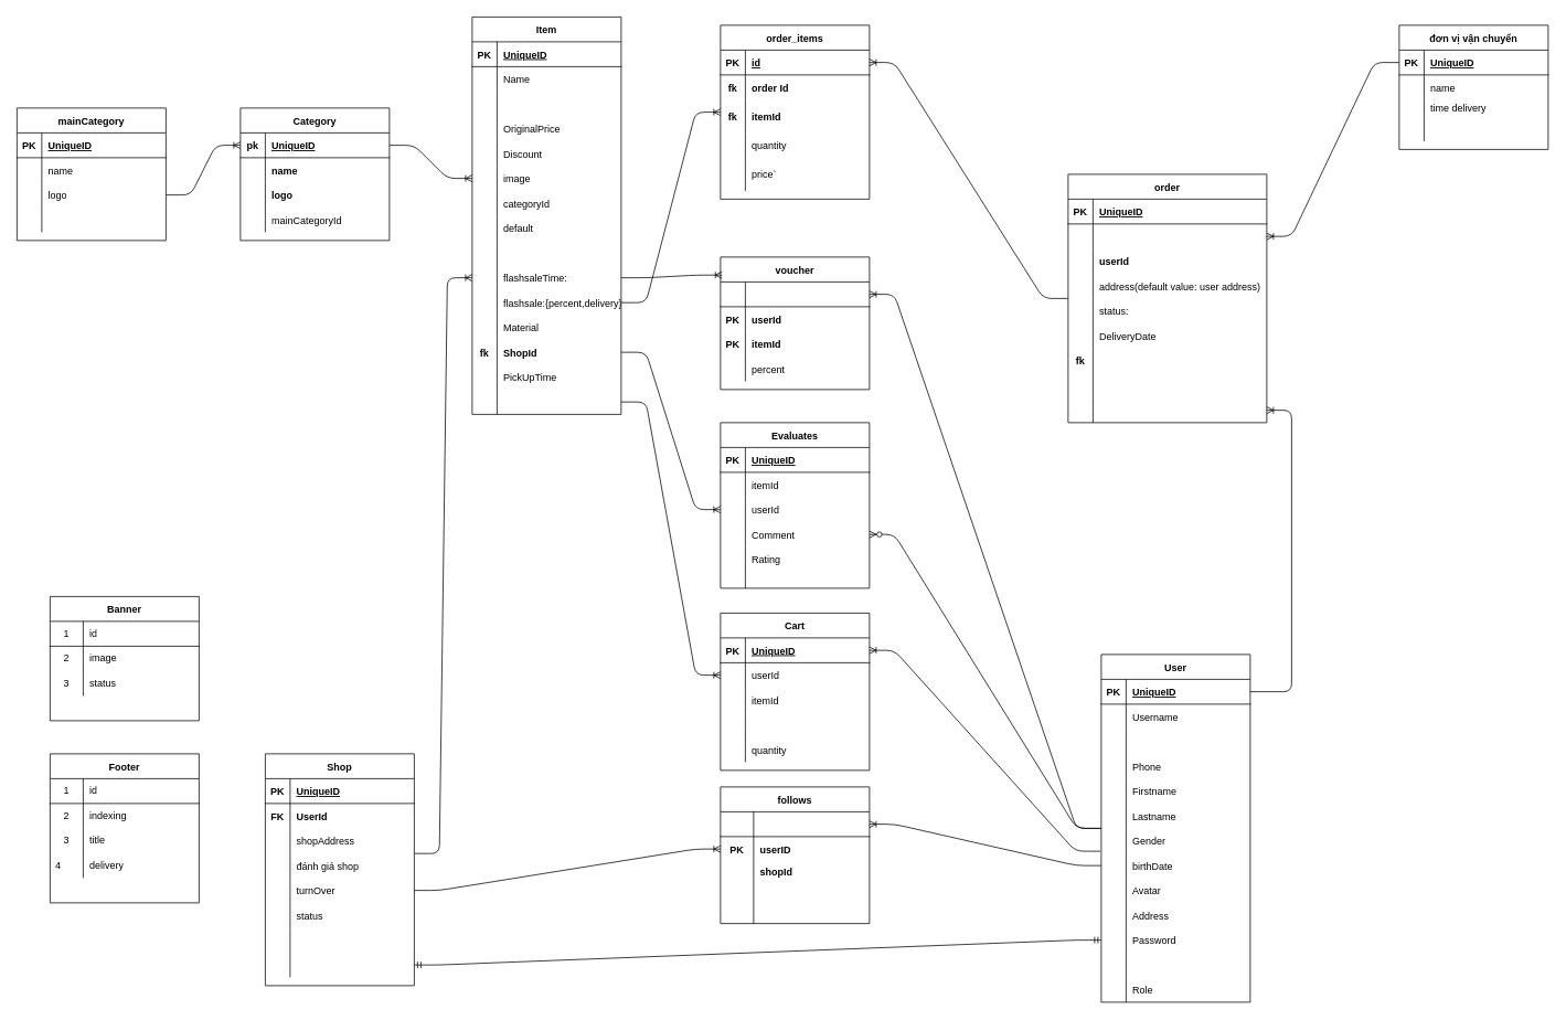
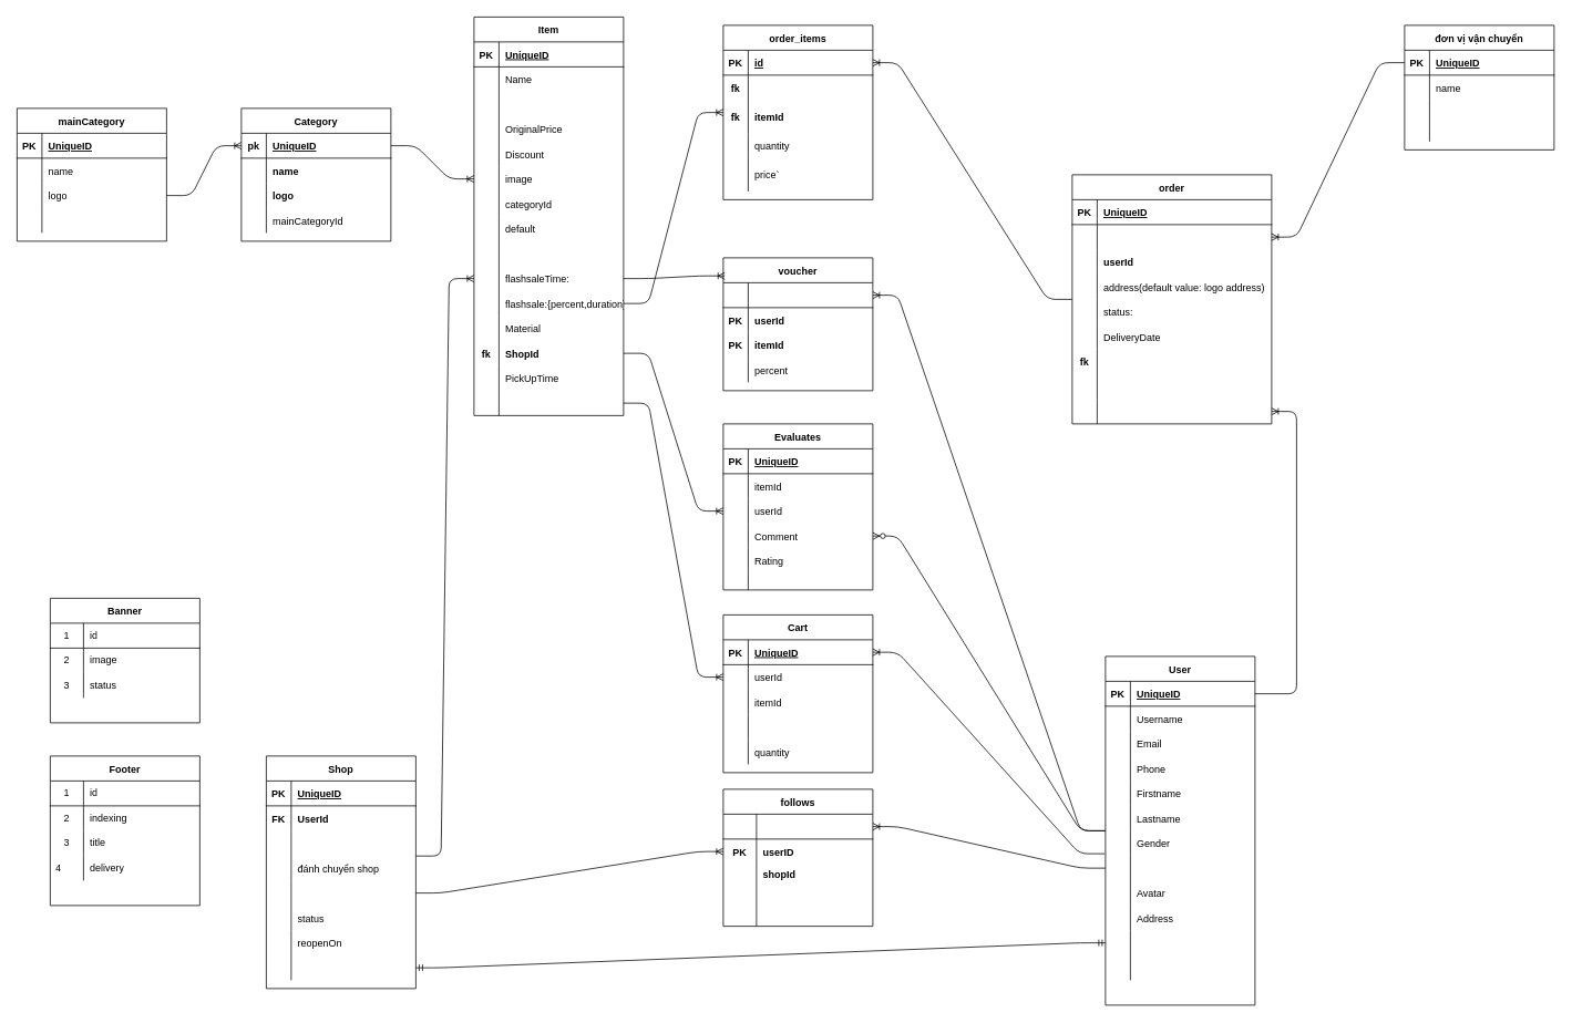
- <mxCell id="157" value="order Id" style="shape=partialRectangle;connectable=0;fillColor=none;top=0;left=0;bottom=0;right=0;align=left;spacingLeft=6;overflow=hidden;fontStyle=1" parent="155" vertex="1"><mxGeometry x="30" width="150" height="30" as="geometry" /></mxCell>
- <mxCell id="147" value="time delivery" style="shape=partialRectangle;connectable=0;fillColor=none;top=0;left=0;bottom=0;right=0;align=left;spacingLeft=6;overflow=hidden;" parent="145" vertex="1"><mxGeometry x="30" width="150" height="20" as="geometry" /></mxCell>
- <mxCell id="39" value="address(default value: user address)" style="shape=partialRectangle;connectable=0;fillColor=none;top=0;left=0;bottom=0;right=0;align=left;spacingLeft=6;overflow=hidden;" parent="37" vertex="1"><mxGeometry x="30" width="210" height="30" as="geometry" /></mxCell>
+ <mxCell id="39" value="address(default value: logo address)" style="shape=partialRectangle;connectable=0;fillColor=none;top=0;left=0;bottom=0;right=0;align=left;spacingLeft=6;overflow=hidden;" parent="37" vertex="1"><mxGeometry x="30" width="210" height="30" as="geometry" /></mxCell>
- <mxCell id="125" value="flashsale:{percent,delivery}" style="shape=partialRectangle;connectable=0;fillColor=none;top=0;left=0;bottom=0;right=0;align=left;spacingLeft=6;overflow=hidden;" parent="123" vertex="1"><mxGeometry x="30" width="150" height="30" as="geometry" /></mxCell>
+ <mxCell id="125" value="flashsale:{percent,duration}" style="shape=partialRectangle;connectable=0;fillColor=none;top=0;left=0;bottom=0;right=0;align=left;spacingLeft=6;overflow=hidden;" parent="123" vertex="1"><mxGeometry x="30" width="150" height="30" as="geometry" /></mxCell>
+ <mxCell id="63" value="Email" style="shape=partialRectangle;connectable=0;fillColor=none;top=0;left=0;bottom=0;right=0;align=left;spacingLeft=6;overflow=hidden;" parent="61" vertex="1"><mxGeometry x="30" width="150" height="30" as="geometry" /></mxCell>
- <mxCell id="11" value="shopAddress" style="shape=partialRectangle;connectable=0;fillColor=none;top=0;left=0;bottom=0;right=0;align=left;spacingLeft=6;overflow=hidden;" parent="9" vertex="1"><mxGeometry x="30" width="150" height="30" as="geometry" /></mxCell>
- <mxCell id="78" value="birthDate" style="shape=partialRectangle;connectable=0;fillColor=none;top=0;left=0;bottom=0;right=0;align=left;spacingLeft=6;overflow=hidden;" parent="76" vertex="1"><mxGeometry x="30" width="150" height="30" as="geometry" /></mxCell>
- <mxCell id="14" value="đánh giá shop" style="shape=partialRectangle;connectable=0;fillColor=none;top=0;left=0;bottom=0;right=0;align=left;spacingLeft=6;overflow=hidden;" parent="12" vertex="1"><mxGeometry x="30" width="150" height="30" as="geometry" /></mxCell>
+ <mxCell id="14" value="đánh chuyển shop" style="shape=partialRectangle;connectable=0;fillColor=none;top=0;left=0;bottom=0;right=0;align=left;spacingLeft=6;overflow=hidden;" parent="12" vertex="1"><mxGeometry x="30" width="150" height="30" as="geometry" /></mxCell>
- <mxCell id="17" value="turnOver" style="shape=partialRectangle;connectable=0;fillColor=none;top=0;left=0;bottom=0;right=0;align=left;spacingLeft=6;overflow=hidden;" parent="15" vertex="1"><mxGeometry x="30" width="150" height="30" as="geometry" /></mxCell>
+ <mxCell id="23" value="reopenOn" style="shape=partialRectangle;connectable=0;fillColor=none;top=0;left=0;bottom=0;right=0;align=left;spacingLeft=6;overflow=hidden;" parent="21" vertex="1"><mxGeometry x="30" width="150" height="30" as="geometry" /></mxCell>
- <mxCell id="87" value="Password" style="shape=partialRectangle;connectable=0;fillColor=none;top=0;left=0;bottom=0;right=0;align=left;spacingLeft=6;overflow=hidden;" parent="85" vertex="1"><mxGeometry x="30" width="150" height="30" as="geometry" /></mxCell>
- <mxCell id="93" value="Role" style="shape=partialRectangle;connectable=0;fillColor=none;top=0;left=0;bottom=0;right=0;align=left;spacingLeft=6;overflow=hidden;" parent="91" vertex="1"><mxGeometry x="30" width="150" height="30" as="geometry" /></mxCell>
